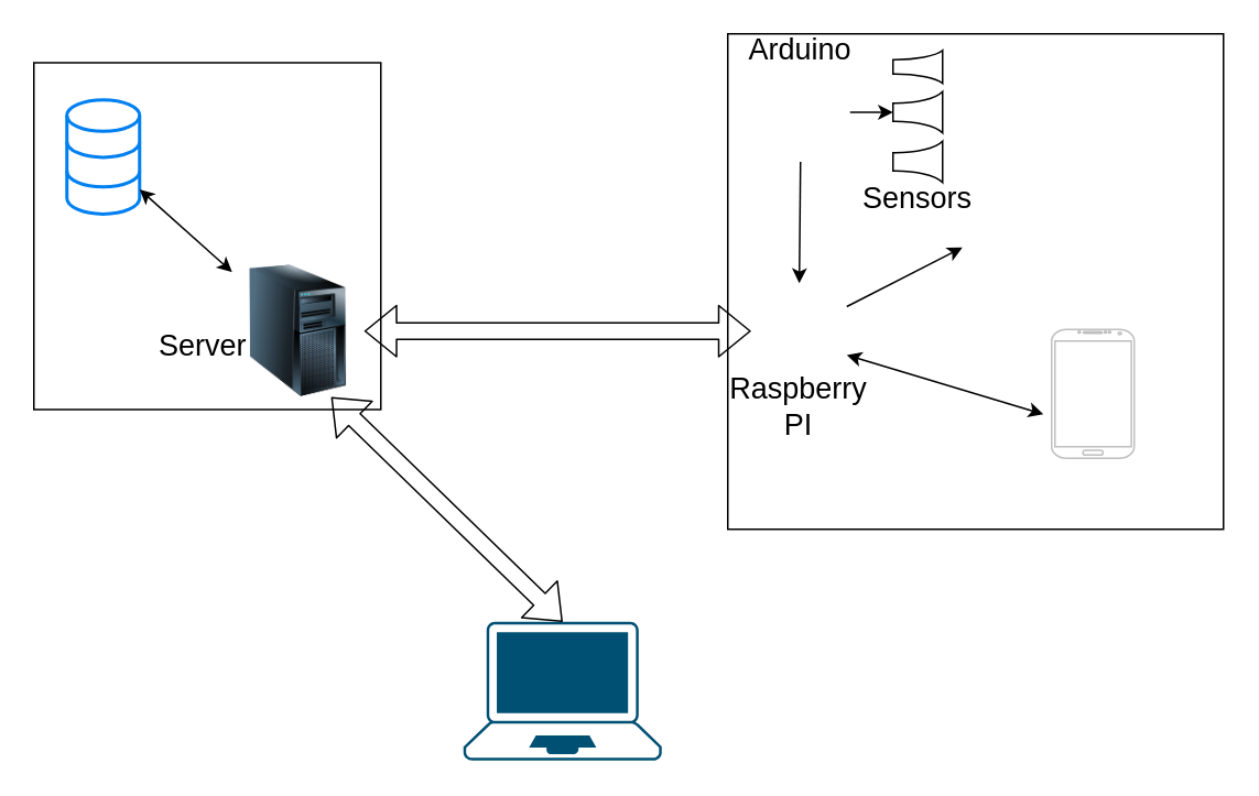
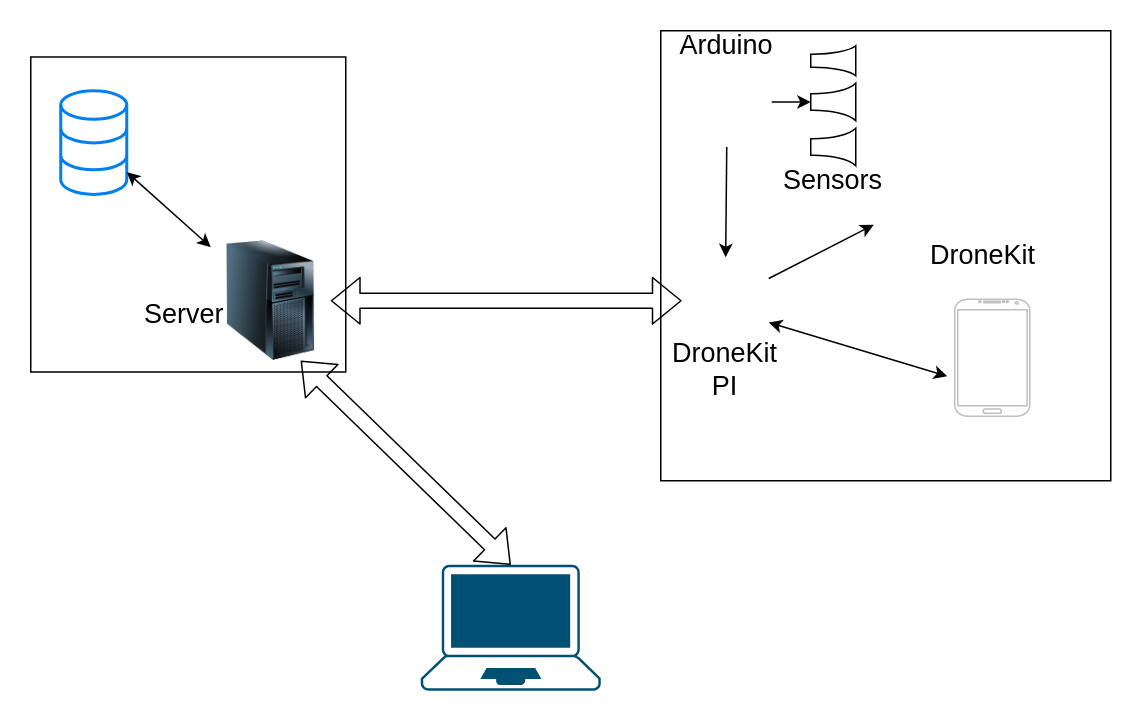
+ <mxCell id="24" value="&lt;font style=&quot;font-size: 18px&quot;&gt;DroneKit&lt;/font&gt;" style="text;html=1;strokeColor=none;fillColor=none;align=center;verticalAlign=middle;whiteSpace=wrap;rounded=0;" vertex="1" parent="1"><mxGeometry x="610" y="160" width="90" height="20" as="geometry" /></mxCell>
- <mxCell id="23" value="&lt;font style=&quot;font-size: 18px&quot;&gt;Raspberry PI&lt;/font&gt;" style="text;html=1;strokeColor=none;fillColor=none;align=center;verticalAlign=middle;whiteSpace=wrap;rounded=0;" vertex="1" parent="1"><mxGeometry x="438" y="236" width="90" height="20" as="geometry" /></mxCell>
+ <mxCell id="23" value="&lt;font style=&quot;font-size: 18px&quot;&gt;DroneKit PI&lt;/font&gt;" style="text;html=1;strokeColor=none;fillColor=none;align=center;verticalAlign=middle;whiteSpace=wrap;rounded=0;" vertex="1" parent="1"><mxGeometry x="438" y="236" width="90" height="20" as="geometry" /></mxCell>
